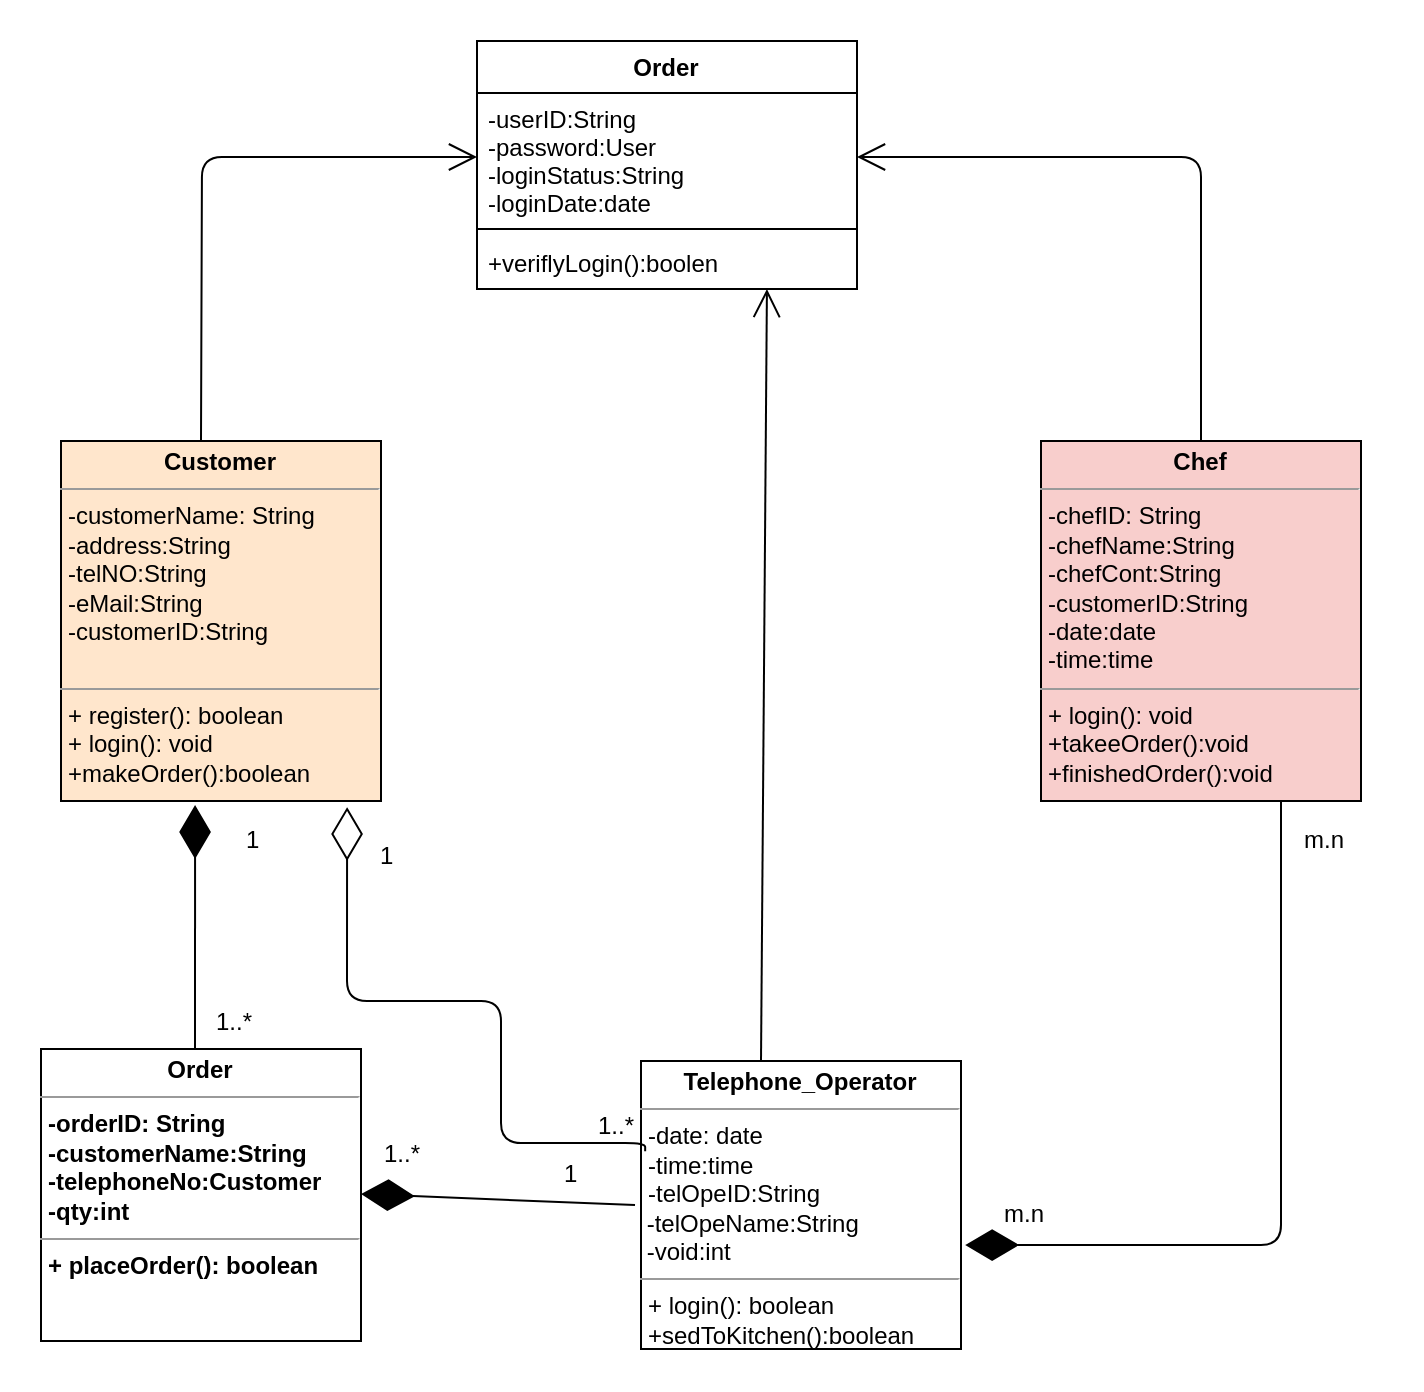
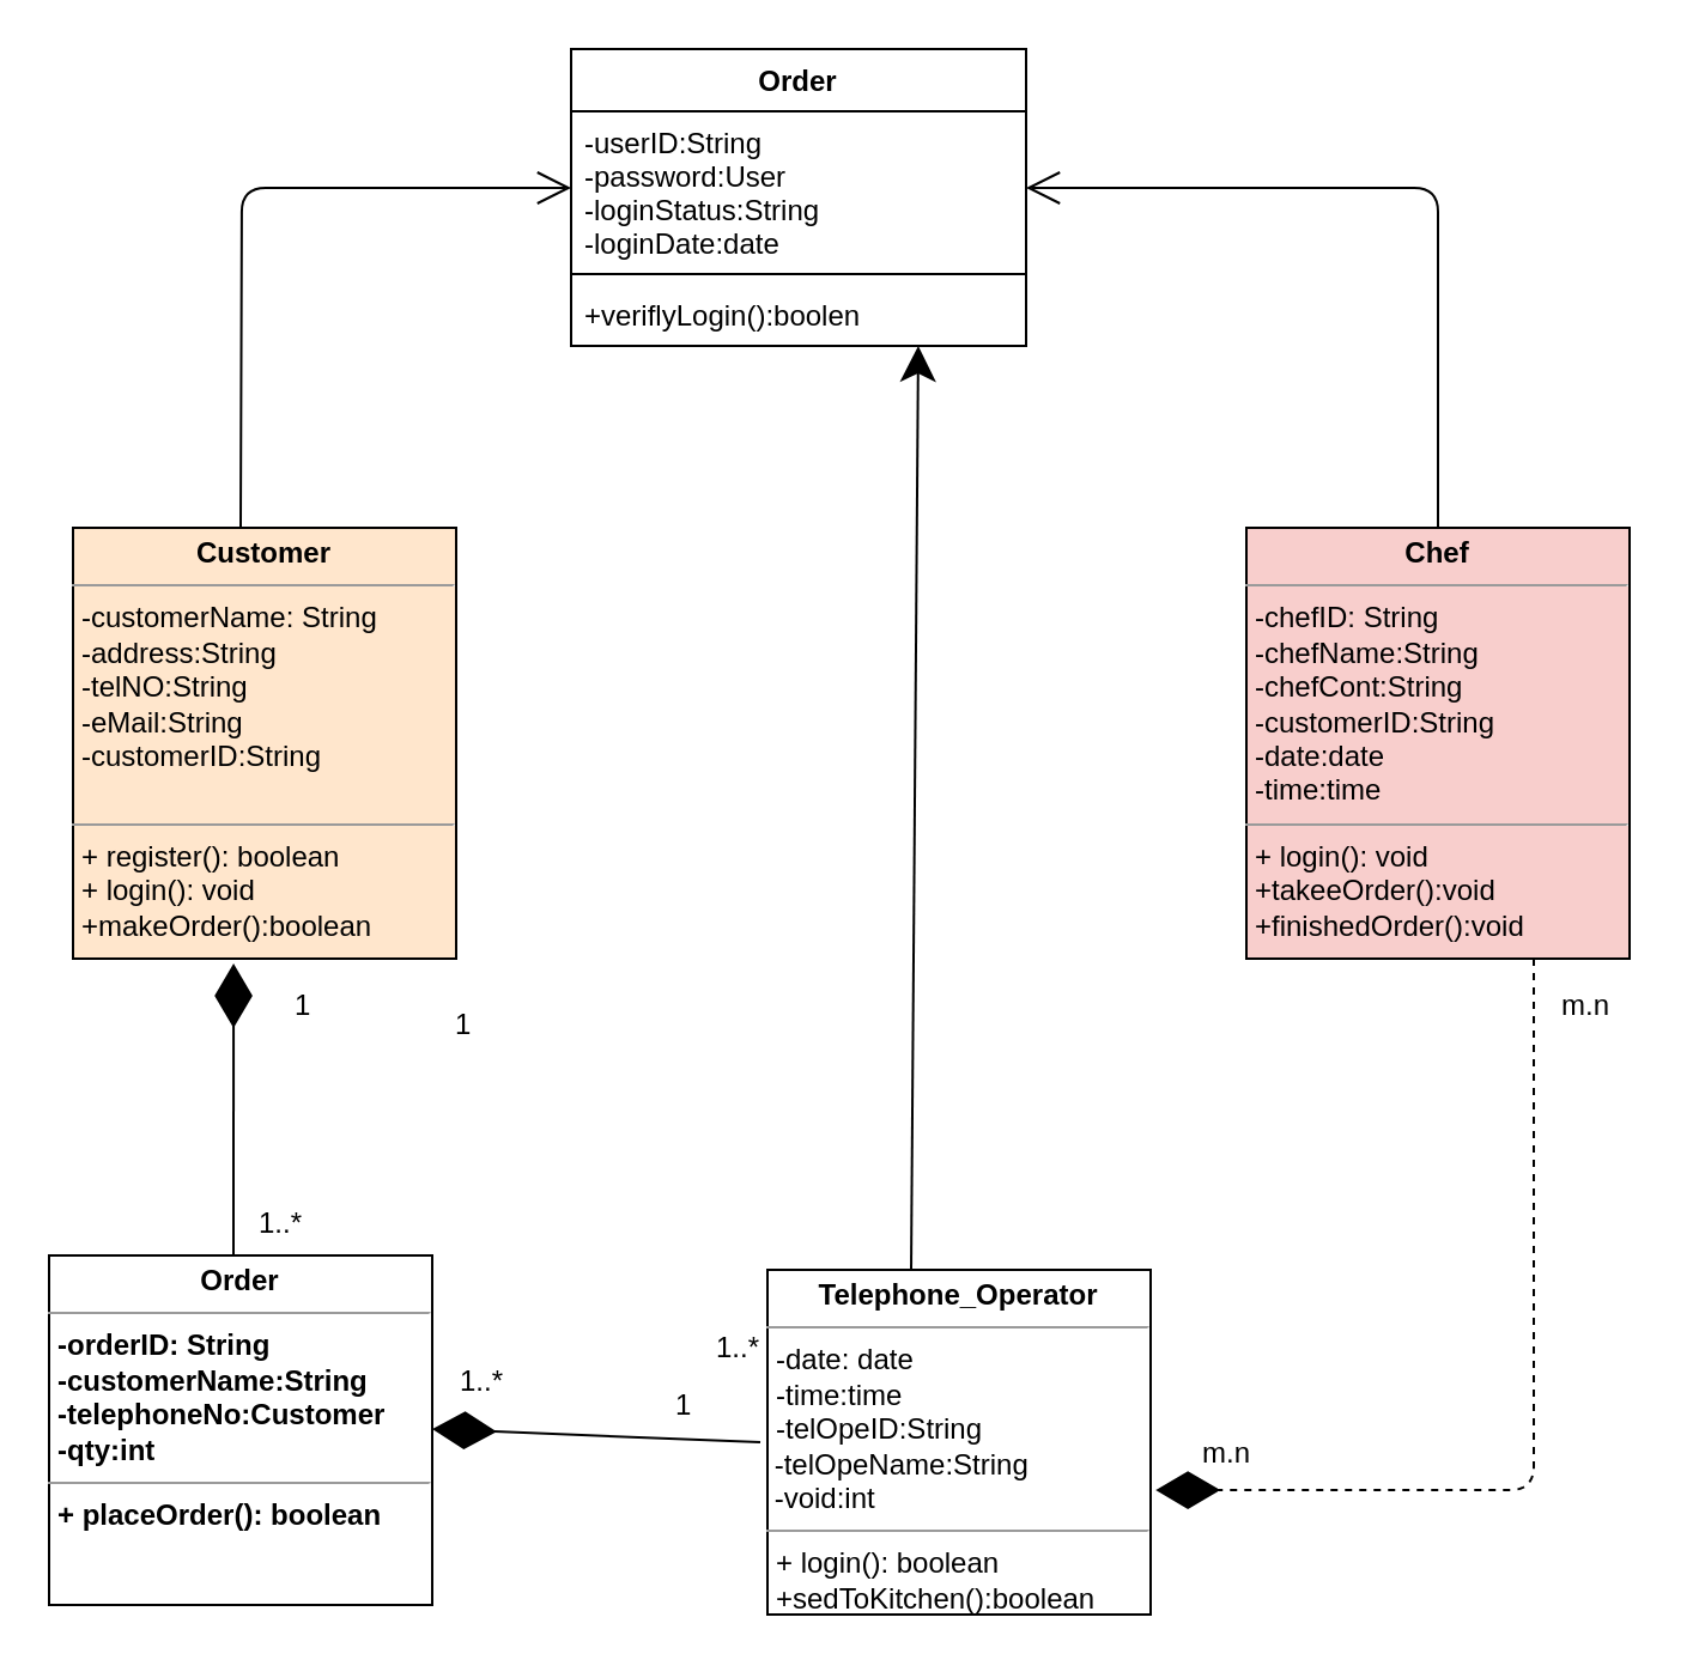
- <mxCell id="22" value="" style="endArrow=open;endFill=1;endSize=12;html=1;entryX=0.763;entryY=1;entryDx=0;entryDy=0;entryPerimeter=0;exitX=0.375;exitY=0;exitDx=0;exitDy=0;exitPerimeter=0;" edge="1" parent="1" source="17" target="5"><mxGeometry width="160" relative="1" as="geometry"><mxPoint x="310" y="400" as="sourcePoint" /><mxPoint x="470" y="400" as="targetPoint" /></mxGeometry></mxCell>
+ <mxCell id="22" value="" style="endArrow=classic;endFill=1;endSize=12;html=1;entryX=0.763;entryY=1;entryDx=0;entryDy=0;entryPerimeter=0;exitX=0.375;exitY=0;exitDx=0;exitDy=0;exitPerimeter=0;" edge="1" parent="1" source="17" target="5"><mxGeometry width="160" relative="1" as="geometry"><mxPoint x="310" y="400" as="sourcePoint" /><mxPoint x="470" y="400" as="targetPoint" /></mxGeometry></mxCell>
- <mxCell id="19" value="" style="endArrow=diamondThin;endFill=0;endSize=24;html=1;entryX=0.894;entryY=1.017;entryDx=0;entryDy=0;entryPerimeter=0;edgeStyle=orthogonalEdgeStyle;exitX=0.013;exitY=0.313;exitDx=0;exitDy=0;exitPerimeter=0;" edge="1" parent="1" source="17" target="8"><mxGeometry width="160" relative="1" as="geometry"><mxPoint x="290" y="556" as="sourcePoint" /><mxPoint x="360" y="470" as="targetPoint" /><Array as="points"><mxPoint x="250" y="571" /><mxPoint x="250" y="500" /><mxPoint x="173" y="500" /></Array></mxGeometry></mxCell>
- <mxCell id="23" value="" style="endArrow=diamondThin;endFill=1;endSize=24;html=1;entryX=1.013;entryY=0.639;entryDx=0;entryDy=0;entryPerimeter=0;edgeStyle=orthogonalEdgeStyle;exitX=0.75;exitY=1;exitDx=0;exitDy=0;" edge="1" parent="1" source="9" target="17"><mxGeometry width="160" relative="1" as="geometry"><mxPoint x="640" y="580" as="sourcePoint" /><mxPoint x="690" y="680" as="targetPoint" /><Array as="points"><mxPoint x="640" y="622" /></Array></mxGeometry></mxCell>
+ <mxCell id="23" value="" style="endArrow=diamondThin;endFill=1;endSize=24;html=1;entryX=1.013;entryY=0.639;entryDx=0;entryDy=0;entryPerimeter=0;edgeStyle=orthogonalEdgeStyle;exitX=0.75;exitY=1;exitDx=0;exitDy=0;dashed=1;" edge="1" parent="1" source="9" target="17"><mxGeometry width="160" relative="1" as="geometry"><mxPoint x="640" y="580" as="sourcePoint" /><mxPoint x="690" y="680" as="targetPoint" /><Array as="points"><mxPoint x="640" y="622" /></Array></mxGeometry></mxCell>
